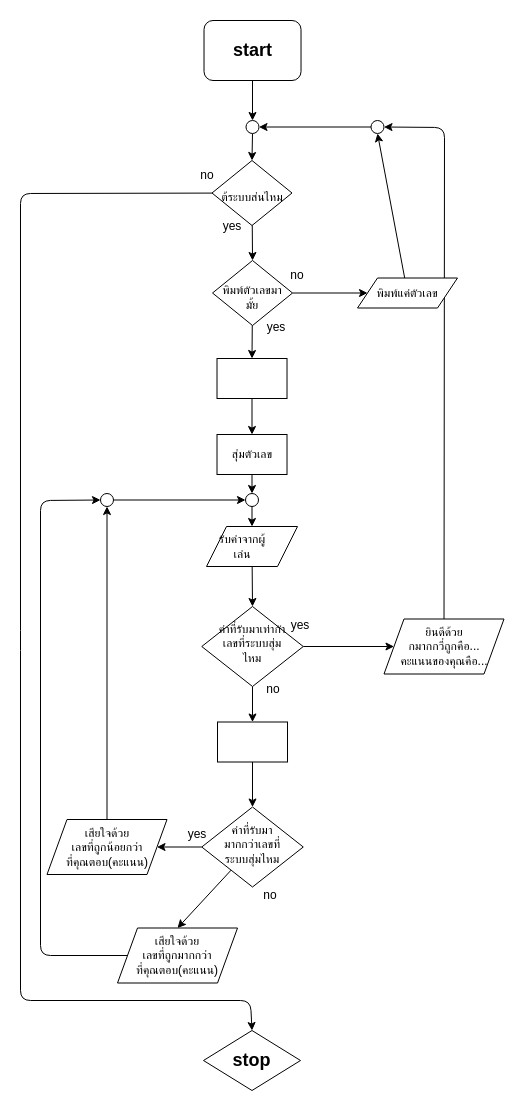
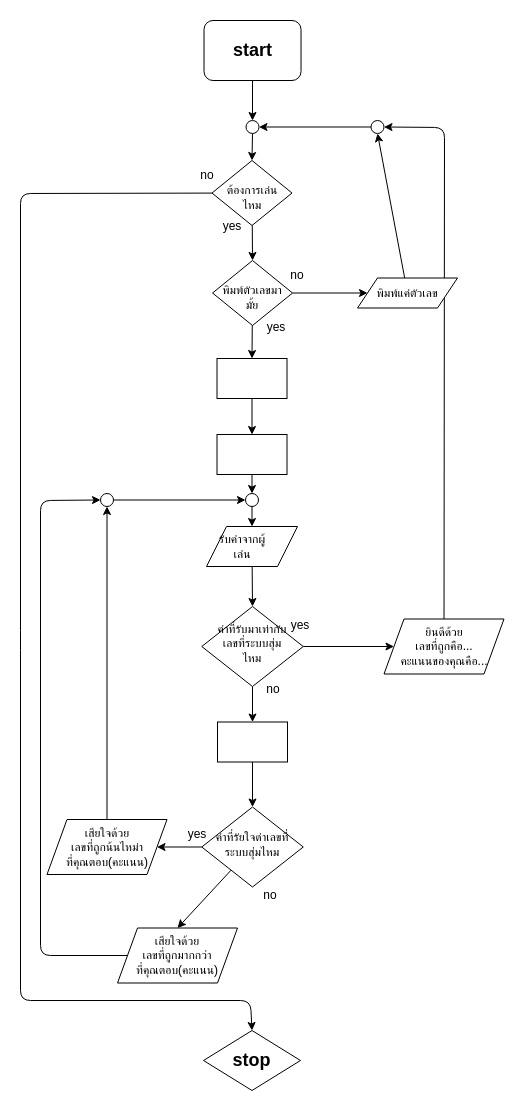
- <mxCell id="8" value="ต้ระบบส่นไหม" style="text;html=1;align=center;verticalAlign=middle;whiteSpace=wrap;rounded=0;" vertex="1" parent="1"><mxGeometry x="216.51" y="181.5" width="70" height="30" as="geometry" /></mxCell>
+ <mxCell id="8" value="ต้องการเล่นไหม" style="text;html=1;align=center;verticalAlign=middle;whiteSpace=wrap;rounded=0;" vertex="1" parent="1"><mxGeometry x="216.51" y="181.5" width="70" height="30" as="geometry" /></mxCell>
- <mxCell id="13" value="สุ่มตัวเลข" style="text;html=1;align=center;verticalAlign=middle;whiteSpace=wrap;rounded=0;" vertex="1" parent="1"><mxGeometry x="216.5" y="439" width="70" height="30" as="geometry" /></mxCell>
- <mxCell id="20" value="ค่าที่รับมาเท่ากัาเลขที่ระบบสุ่มไหม" style="text;html=1;align=center;verticalAlign=middle;whiteSpace=wrap;rounded=0;" vertex="1" parent="1"><mxGeometry x="213.76" y="628.75" width="76.49" height="28.5" as="geometry" /></mxCell>
+ <mxCell id="20" value="ค่าที่รับมาเท่ากับเลขที่ระบบสุ่มไหม" style="text;html=1;align=center;verticalAlign=middle;whiteSpace=wrap;rounded=0;" vertex="1" parent="1"><mxGeometry x="213.76" y="628.75" width="76.49" height="28.5" as="geometry" /></mxCell>
- <mxCell id="22" value="ยินดีด้วย&lt;div&gt;กมากกวี่ถูกคือ...&lt;/div&gt;&lt;div&gt;คะแนนของคุณคือ...&lt;/div&gt;" style="shape=parallelogram;perimeter=parallelogramPerimeter;whiteSpace=wrap;html=1;fixedSize=1;" vertex="1" parent="1"><mxGeometry x="383.5" y="618.5" width="120" height="55" as="geometry" /></mxCell>
+ <mxCell id="22" value="ยินดีด้วย&lt;div&gt;เลขที่ถูกคือ...&lt;/div&gt;&lt;div&gt;คะแนนของคุณคือ...&lt;/div&gt;" style="shape=parallelogram;perimeter=parallelogramPerimeter;whiteSpace=wrap;html=1;fixedSize=1;" vertex="1" parent="1"><mxGeometry x="383.5" y="618.5" width="120" height="55" as="geometry" /></mxCell>
- <mxCell id="28" value="ค่าที่รับมามากกว่าเลขที่ระบบสุ่มไหม" style="text;html=1;align=center;verticalAlign=middle;whiteSpace=wrap;rounded=0;" vertex="1" parent="1"><mxGeometry x="213.77" y="829.25" width="76.49" height="28.5" as="geometry" /></mxCell>
+ <mxCell id="28" value="ค่าที่รัยใจด่าเลขที่ระบบสุ่มไหม" style="text;html=1;align=center;verticalAlign=middle;whiteSpace=wrap;rounded=0;" vertex="1" parent="1"><mxGeometry x="213.77" y="829.25" width="76.49" height="28.5" as="geometry" /></mxCell>
- <mxCell id="30" value="เสียใจด้วย&lt;div&gt;เลขที่ถูกน้อยกว่า&lt;/div&gt;&lt;div&gt;ที่คุณตอบ(คะแนน)&lt;/div&gt;" style="shape=parallelogram;perimeter=parallelogramPerimeter;whiteSpace=wrap;html=1;fixedSize=1;" vertex="1" parent="1"><mxGeometry x="46.5" y="819" width="120" height="55" as="geometry" /></mxCell>
+ <mxCell id="30" value="เสียใจด้วย&lt;div&gt;เลขที่ถูกน้นไหม่า&lt;/div&gt;&lt;div&gt;ที่คุณตอบ(คะแนน)&lt;/div&gt;" style="shape=parallelogram;perimeter=parallelogramPerimeter;whiteSpace=wrap;html=1;fixedSize=1;" vertex="1" parent="1"><mxGeometry x="46.5" y="819" width="120" height="55" as="geometry" /></mxCell>
